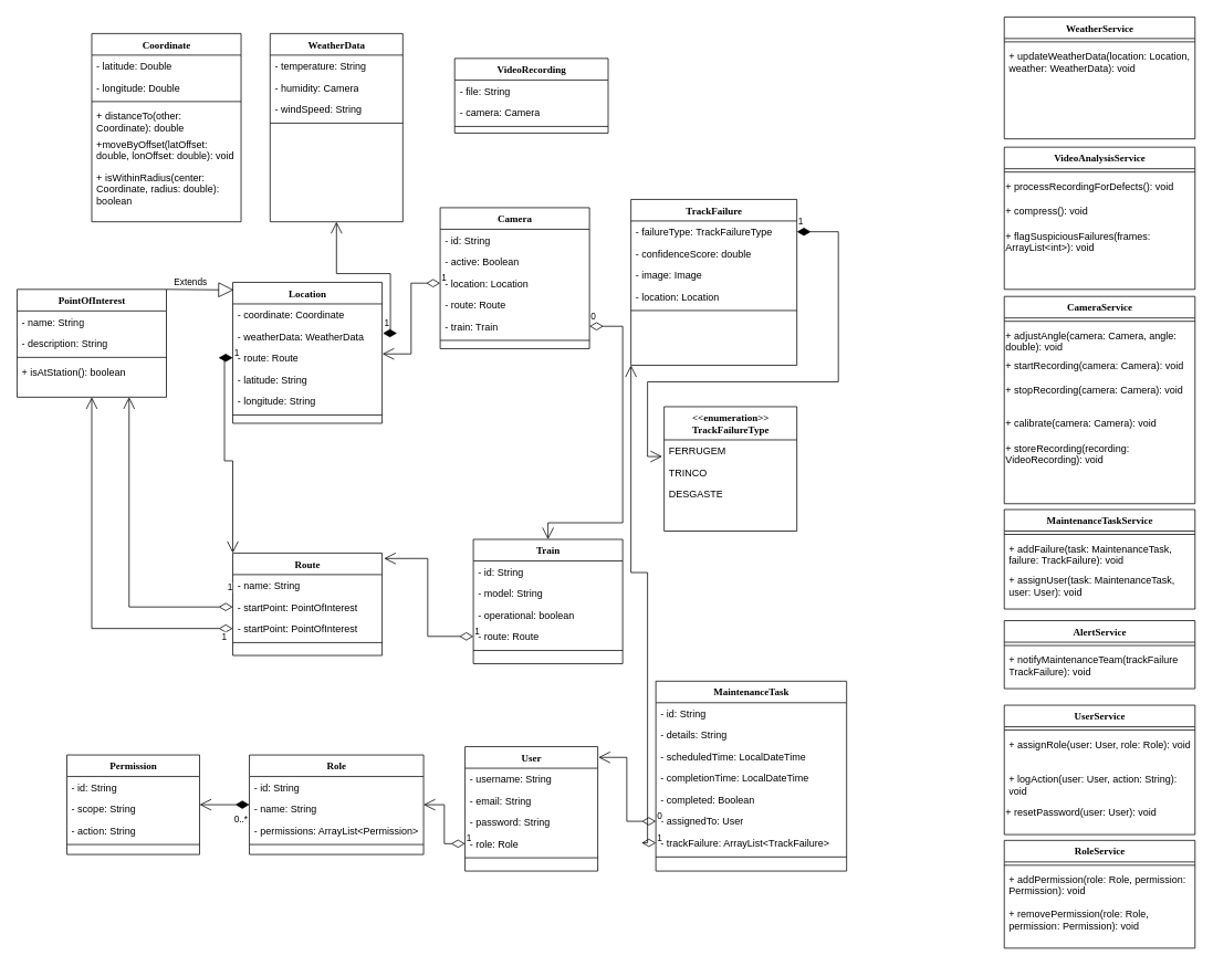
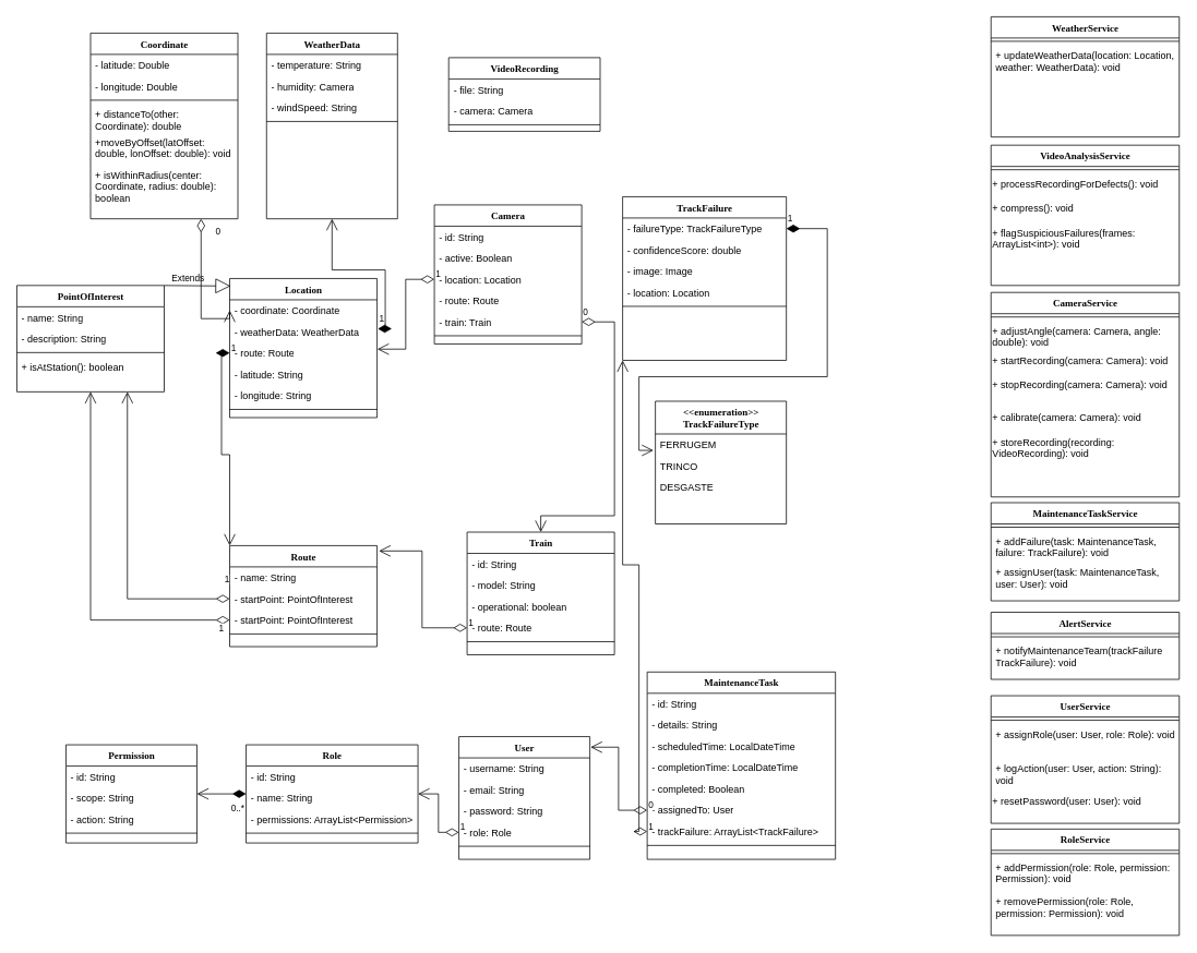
+ <mxCell id="92" value="0" style="endArrow=open;html=1;endSize=12;startArrow=diamondThin;startSize=14;startFill=0;edgeStyle=orthogonalEdgeStyle;align=left;verticalAlign=bottom;rounded=0;entryX=0;entryY=0.5;entryDx=0;entryDy=0;exitX=0.75;exitY=1;exitDx=0;exitDy=0;" parent="1" source="85" target="14" edge="1"><mxGeometry x="-0.714" y="16" relative="1" as="geometry"><mxPoint x="360" y="360" as="sourcePoint" /><mxPoint x="200" y="416" as="targetPoint" /><mxPoint as="offset" /><Array as="points"><mxPoint x="245" y="389" /><mxPoint x="280" y="389" /><mxPoint x="280" y="379" /></Array></mxGeometry></mxCell>
